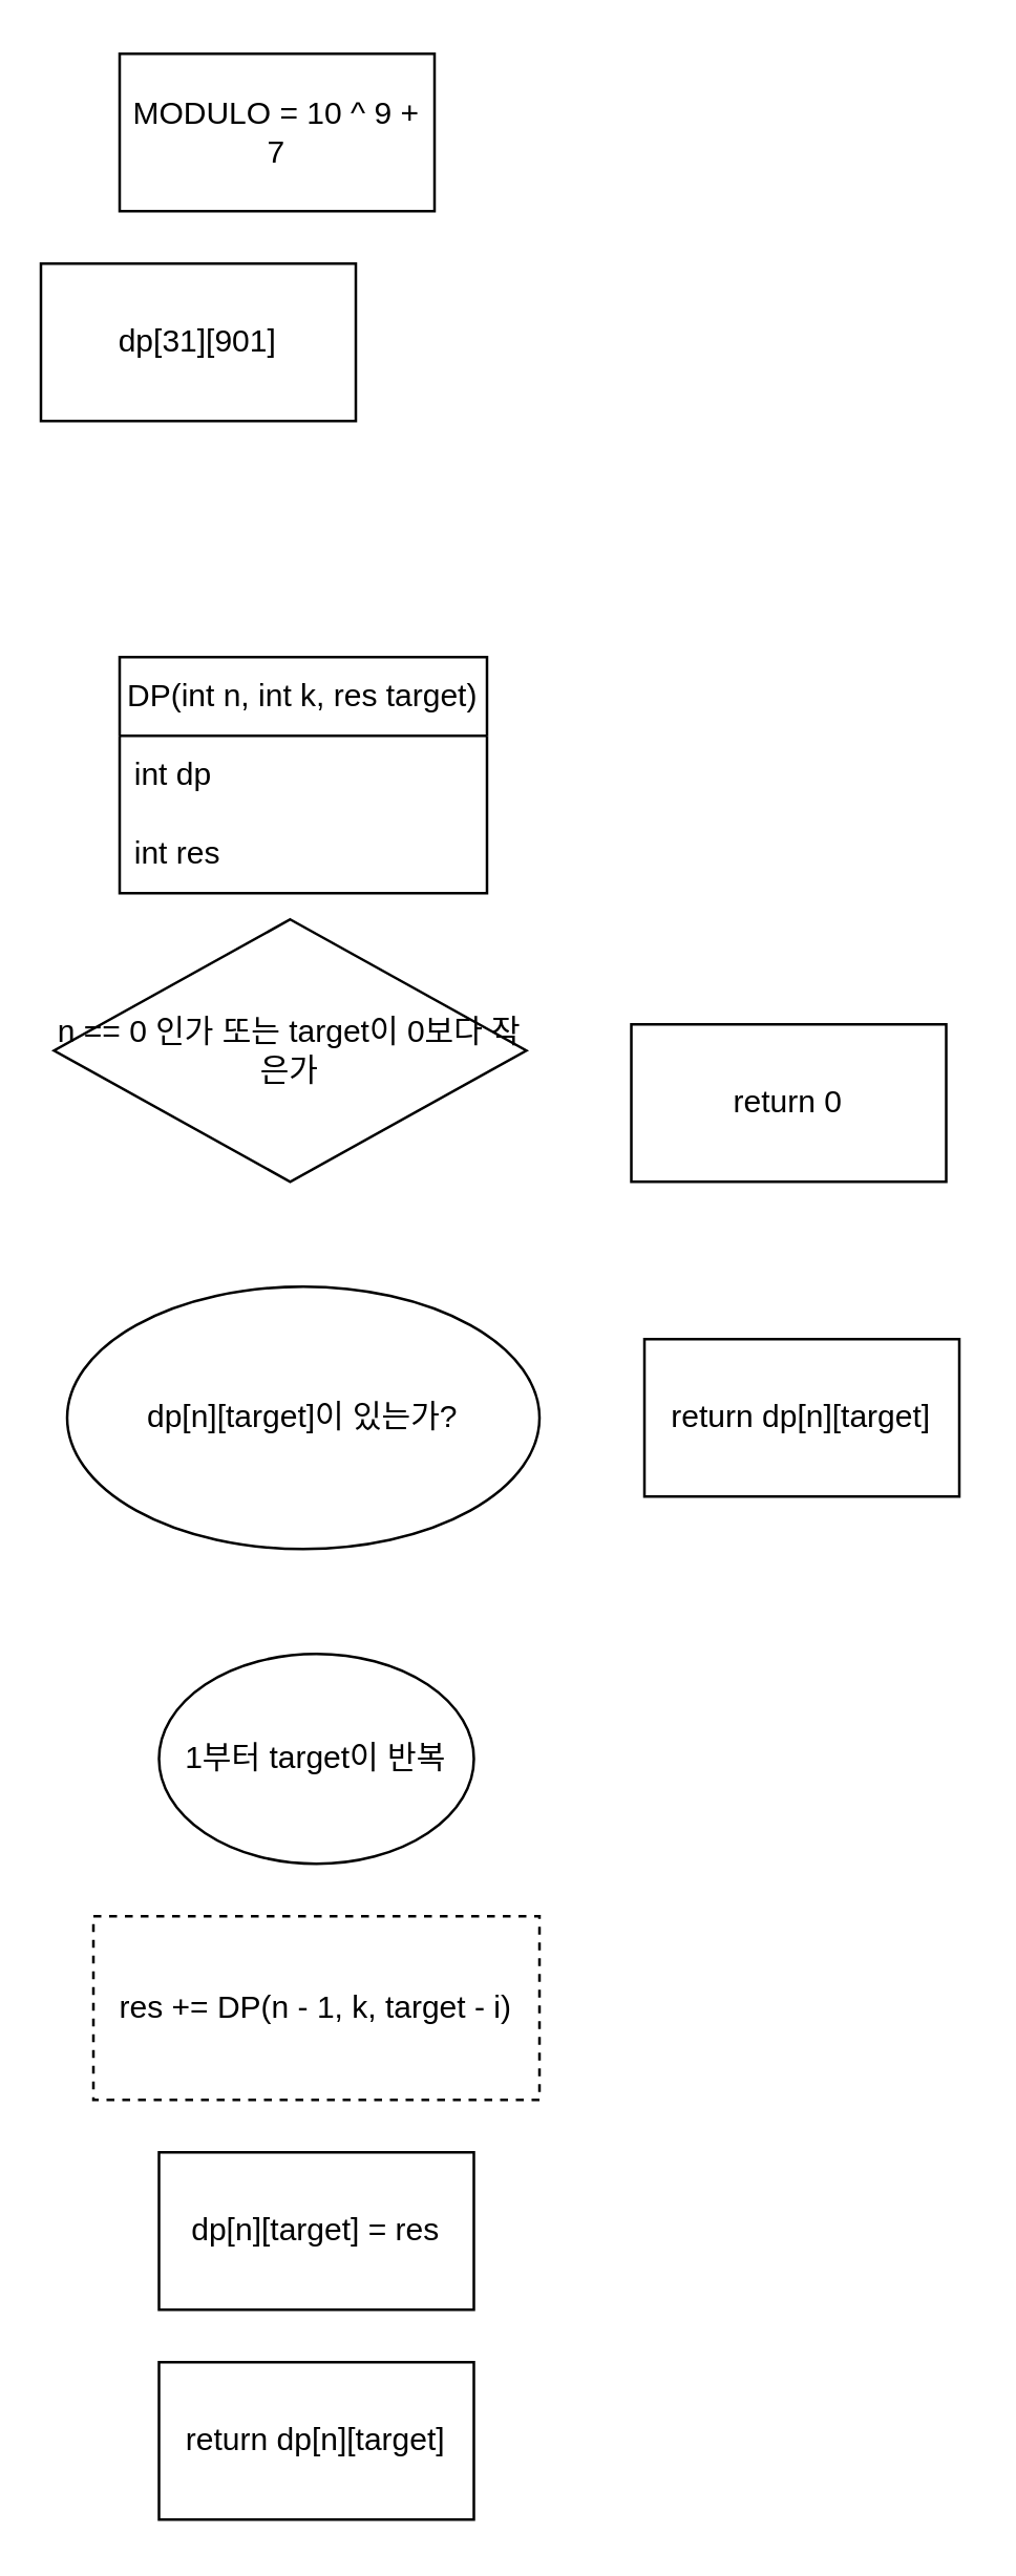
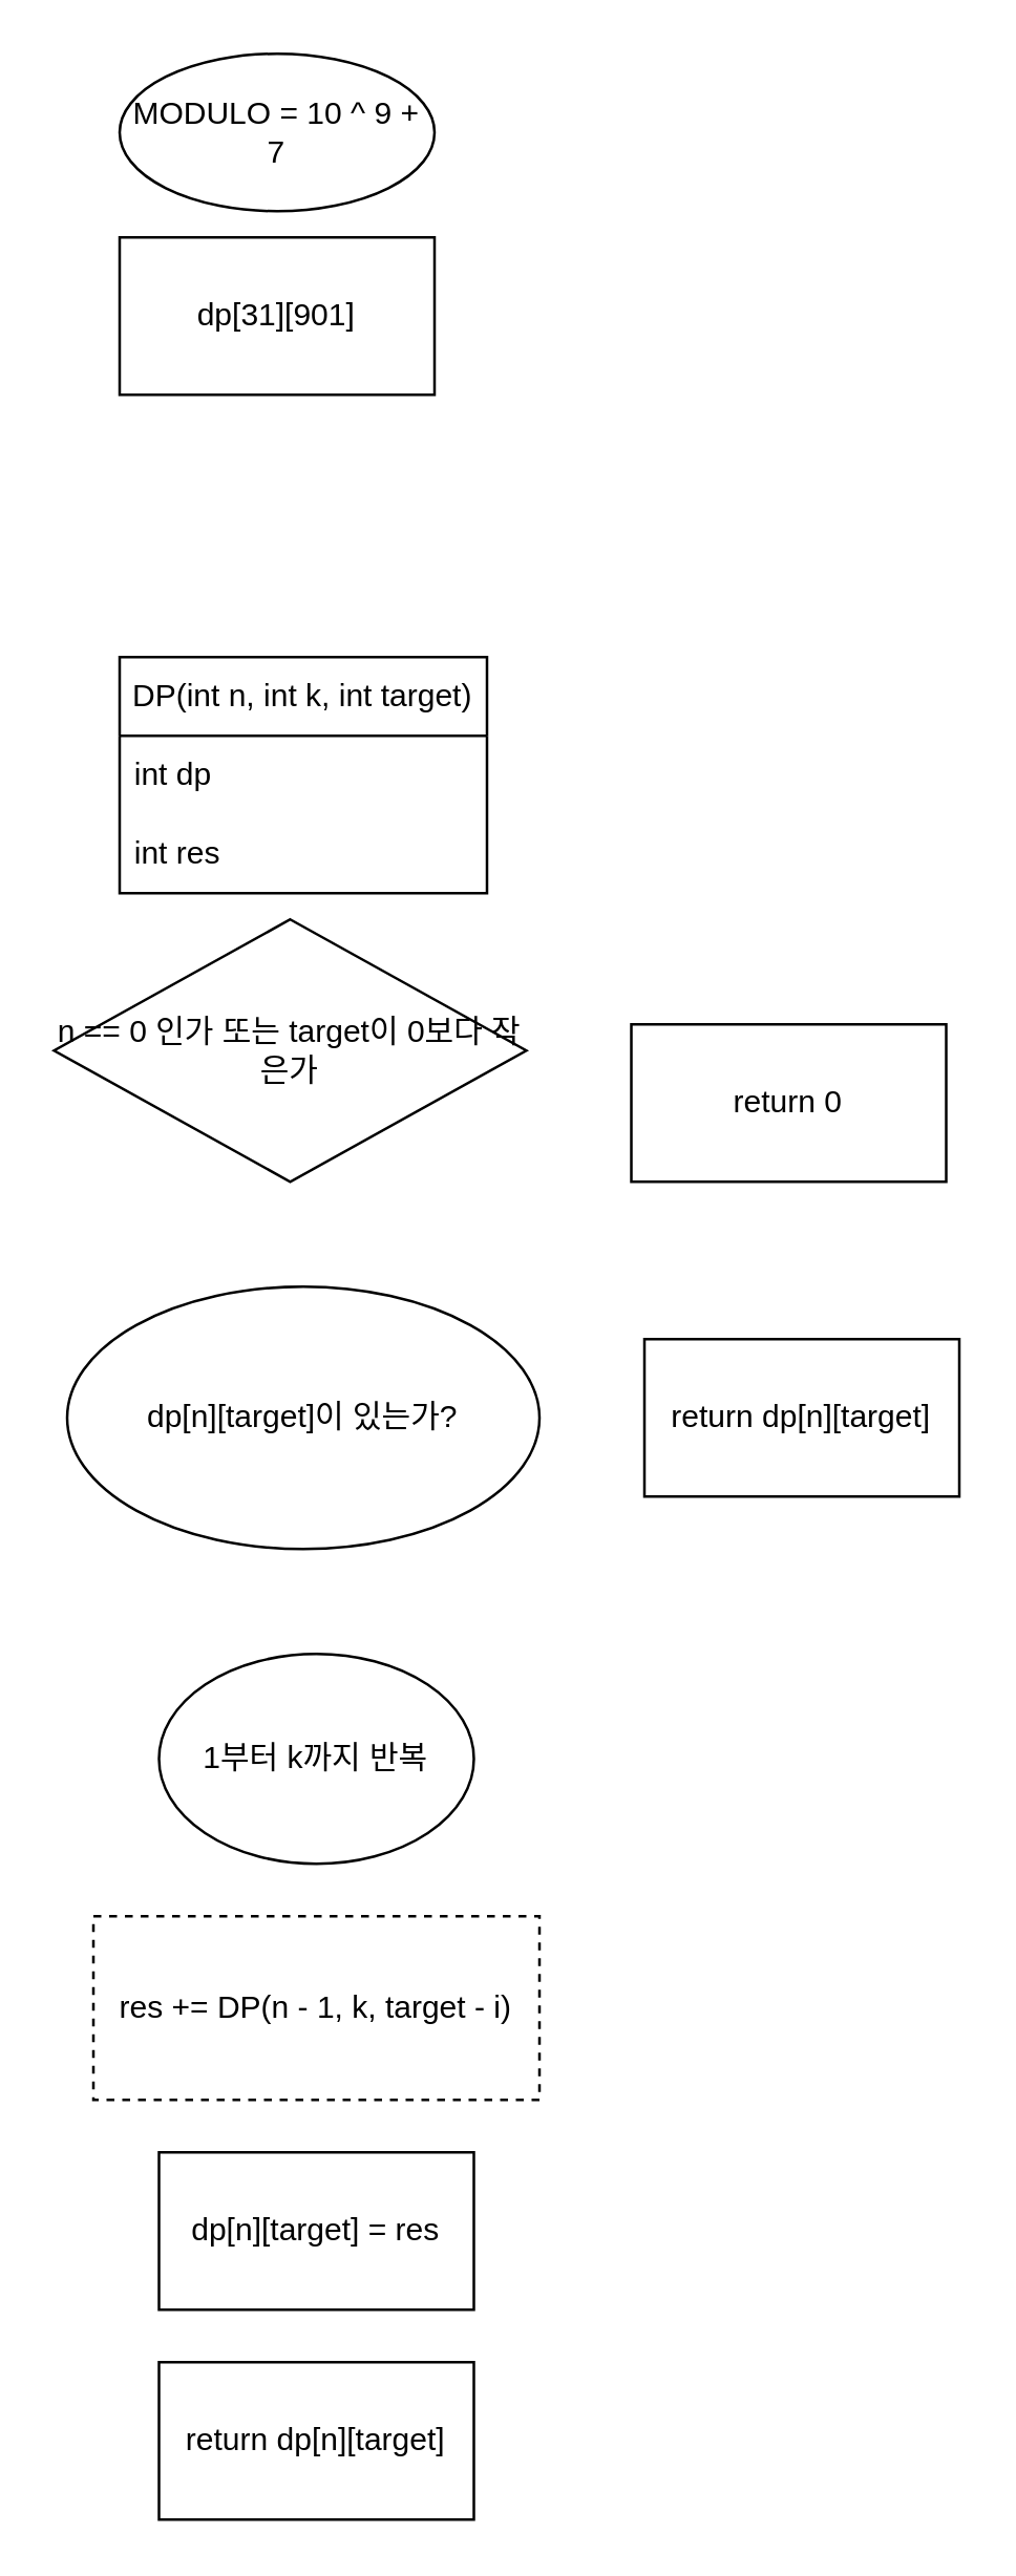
- <mxCell id="6" value="MODULO = 10 ^ 9 + 7" style="rounded=0;whiteSpace=wrap;html=1;" vertex="1" parent="1"><mxGeometry x="45" y="20" width="120" height="60" as="geometry" /></mxCell>
+ <mxCell id="6" value="MODULO = 10 ^ 9 + 7" style="ellipse;whiteSpace=wrap;html=1;" vertex="1" parent="1"><mxGeometry x="45" y="20" width="120" height="60" as="geometry" /></mxCell>
- <mxCell id="2" value="dp[31][901]" style="rounded=0;whiteSpace=wrap;html=1;" vertex="1" parent="1"><mxGeometry x="15" y="100" width="120" height="60" as="geometry" /></mxCell>
+ <mxCell id="2" value="dp[31][901]" style="rounded=0;whiteSpace=wrap;html=1;" vertex="1" parent="1"><mxGeometry x="45" y="90" width="120" height="60" as="geometry" /></mxCell>
- <mxCell id="3" value="DP(int n, int k, res target)" style="swimlane;fontStyle=0;childLayout=stackLayout;horizontal=1;startSize=30;horizontalStack=0;resizeParent=1;resizeParentMax=0;resizeLast=0;collapsible=1;marginBottom=0;whiteSpace=wrap;html=1;" vertex="1" parent="1"><mxGeometry x="45" y="250" width="140" height="90" as="geometry" /></mxCell>
+ <mxCell id="3" value="DP(int n, int k, int target)" style="swimlane;fontStyle=0;childLayout=stackLayout;horizontal=1;startSize=30;horizontalStack=0;resizeParent=1;resizeParentMax=0;resizeLast=0;collapsible=1;marginBottom=0;whiteSpace=wrap;html=1;" vertex="1" parent="1"><mxGeometry x="45" y="250" width="140" height="90" as="geometry" /></mxCell>
- <mxCell id="10" value="1부터 target이 반복" style="ellipse;whiteSpace=wrap;html=1;" vertex="1" parent="1"><mxGeometry x="60" y="630" width="120" height="80" as="geometry" /></mxCell>
+ <mxCell id="10" value="1부터 k까지 반복" style="ellipse;whiteSpace=wrap;html=1;" vertex="1" parent="1"><mxGeometry x="60" y="630" width="120" height="80" as="geometry" /></mxCell>
